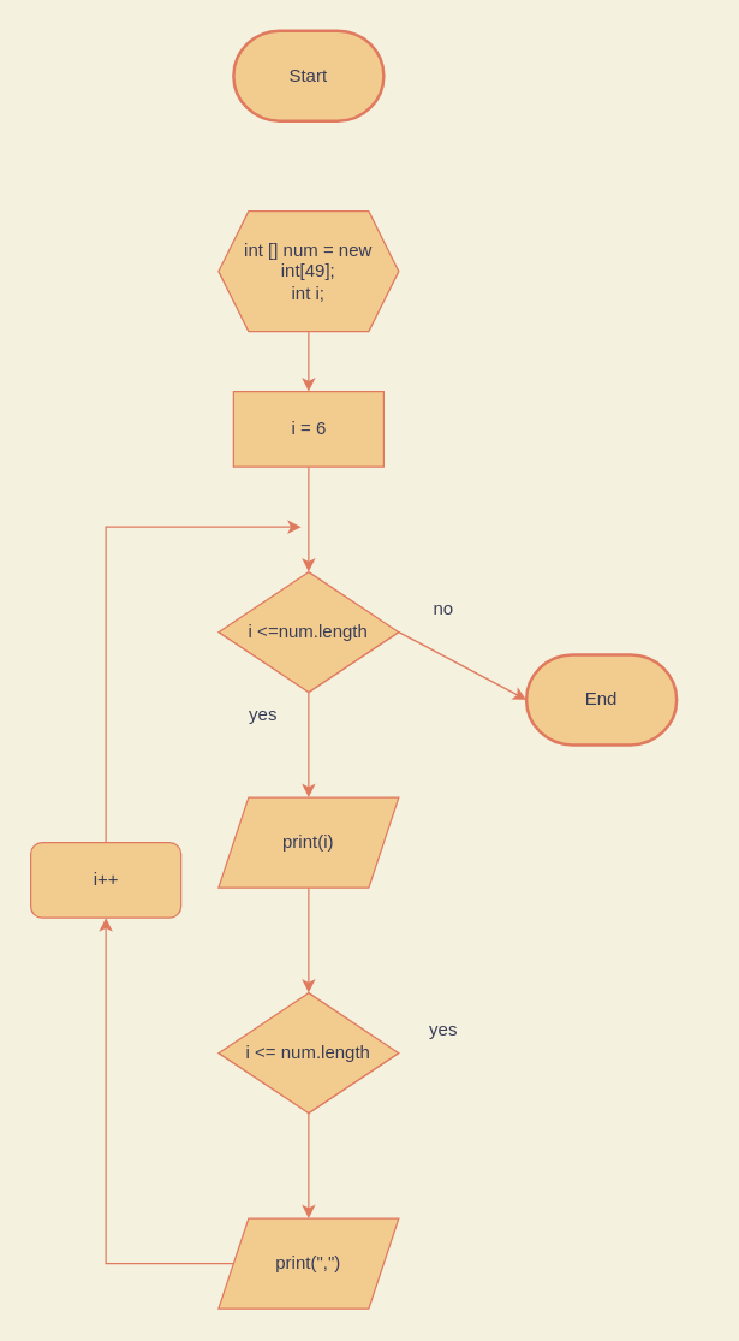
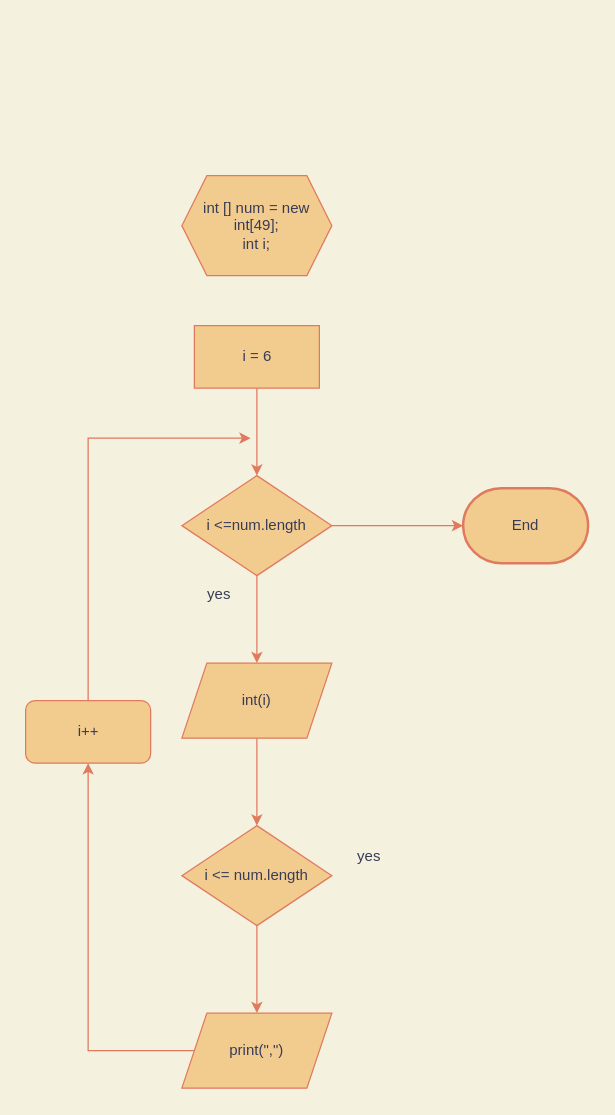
- <mxCell id="3" value="Start" style="strokeWidth=2;html=1;shape=mxgraph.flowchart.terminator;whiteSpace=wrap;fillColor=#F2CC8F;strokeColor=#E07A5F;fontColor=#393C56;" vertex="1" parent="1"><mxGeometry x="155" width="100" height="60" as="geometry" y="20" /></mxCell>
- <mxCell id="17" value="" style="endArrow=classic;html=1;rounded=0;entryX=0.5;entryY=0;entryDx=0;entryDy=0;exitX=0.5;exitY=1;exitDx=0;exitDy=0;labelBackgroundColor=#F4F1DE;strokeColor=#E07A5F;fontColor=#393C56;" edge="1" parent="1" source="4" target="5"><mxGeometry width="50" height="50" relative="1" as="geometry"><mxPoint x="-20" y="300" as="sourcePoint" /><mxPoint x="30" y="250" as="targetPoint" /></mxGeometry></mxCell>
- <mxCell id="12" value="no" style="text;html=1;strokeColor=none;fillColor=none;align=center;verticalAlign=middle;whiteSpace=wrap;rounded=0;fontColor=#393C56;" vertex="1" parent="1"><mxGeometry x="265" y="390" width="60" height="30" as="geometry" /></mxCell>
- <mxCell id="2" value="End" style="strokeWidth=2;html=1;shape=mxgraph.flowchart.terminator;whiteSpace=wrap;fillColor=#F2CC8F;strokeColor=#E07A5F;fontColor=#393C56;" vertex="1" parent="1"><mxGeometry x="350" y="435" width="100" height="60" as="geometry" /></mxCell>
+ <mxCell id="2" value="End" style="strokeWidth=2;html=1;shape=mxgraph.flowchart.terminator;whiteSpace=wrap;fillColor=#F2CC8F;strokeColor=#E07A5F;fontColor=#393C56;" vertex="1" parent="1"><mxGeometry x="370" y="390" width="100" height="60" as="geometry" /></mxCell>
- <mxCell id="7" value="print(i)" style="shape=parallelogram;perimeter=parallelogramPerimeter;whiteSpace=wrap;html=1;fixedSize=1;fillColor=#F2CC8F;strokeColor=#E07A5F;fontColor=#393C56;" vertex="1" parent="1"><mxGeometry x="145" y="530" width="120" height="60" as="geometry" /></mxCell>
+ <mxCell id="7" value="int(i)" style="shape=parallelogram;perimeter=parallelogramPerimeter;whiteSpace=wrap;html=1;fixedSize=1;fillColor=#F2CC8F;strokeColor=#E07A5F;fontColor=#393C56;" vertex="1" parent="1"><mxGeometry x="145" y="530" width="120" height="60" as="geometry" /></mxCell>
